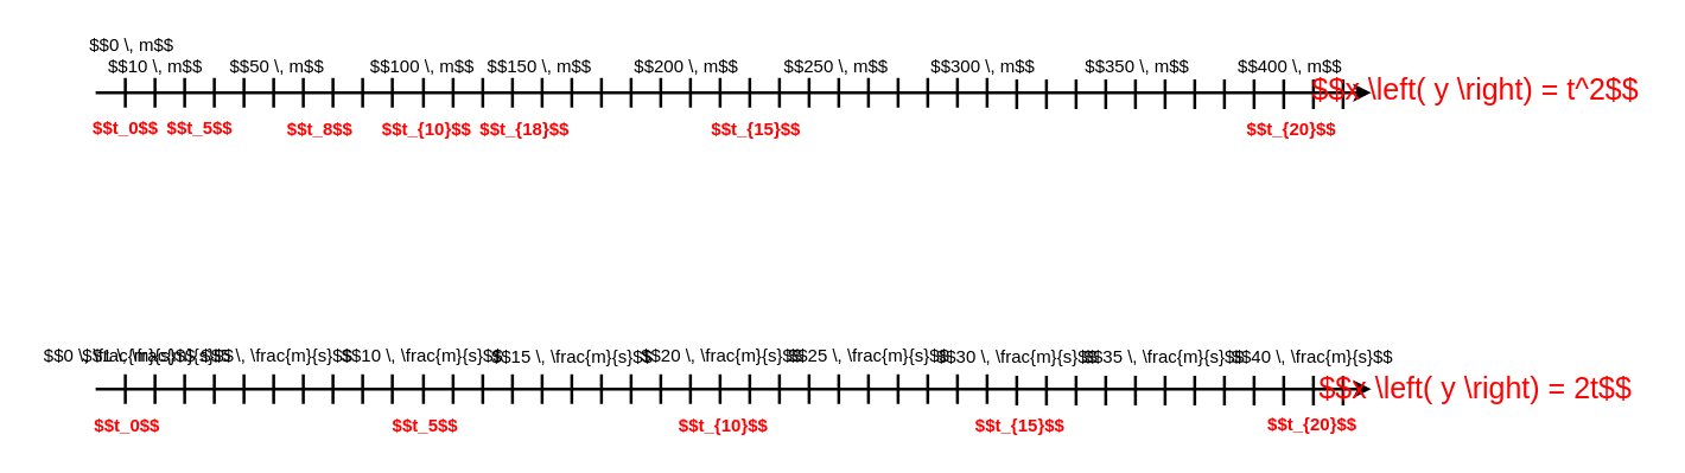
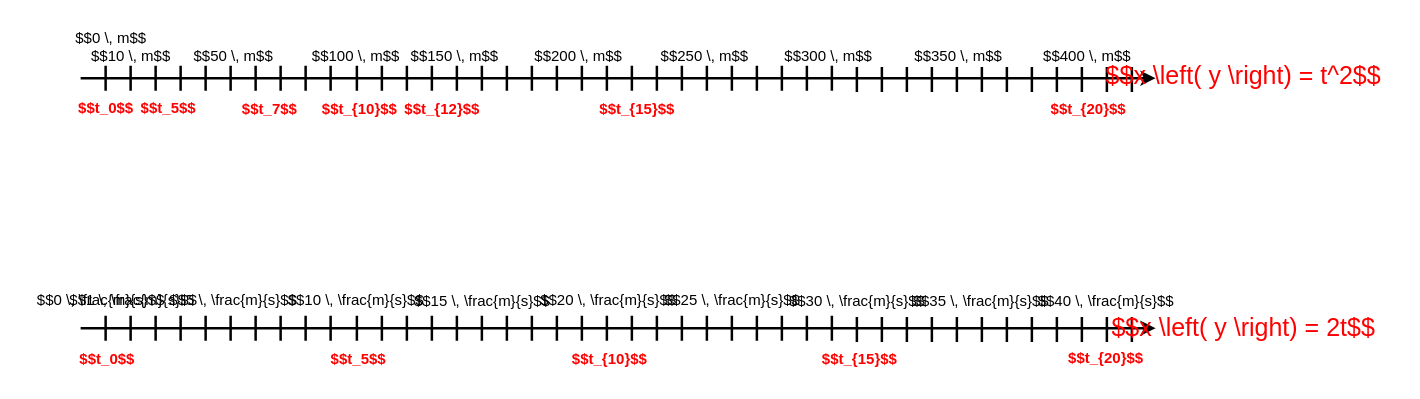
- <mxCell id="112" value="$$t_8$$" style="text;html=1;resizable=0;autosize=1;align=center;verticalAlign=middle;points=[];fillColor=none;strokeColor=none;rounded=0;fontColor=#FF0000;fontStyle=1" vertex="1" parent="1"><mxGeometry x="185" y="77" width="60" height="20" as="geometry" /></mxCell>
+ <mxCell id="112" value="$$t_7$$" style="text;html=1;resizable=0;autosize=1;align=center;verticalAlign=middle;points=[];fillColor=none;strokeColor=none;rounded=0;fontColor=#FF0000;fontStyle=1" vertex="1" parent="1"><mxGeometry x="185" y="77" width="60" height="20" as="geometry" /></mxCell>
- <mxCell id="114" value="$$t_{18}$$" style="text;html=1;resizable=0;autosize=1;align=center;verticalAlign=middle;points=[];fillColor=none;strokeColor=none;rounded=0;fontColor=#FF0000;fontStyle=1" vertex="1" parent="1"><mxGeometry x="313" y="77" width="80" height="20" as="geometry" /></mxCell>
+ <mxCell id="114" value="$$t_{12}$$" style="text;html=1;resizable=0;autosize=1;align=center;verticalAlign=middle;points=[];fillColor=none;strokeColor=none;rounded=0;fontColor=#FF0000;fontStyle=1" vertex="1" parent="1"><mxGeometry x="313" y="77" width="80" height="20" as="geometry" /></mxCell>
